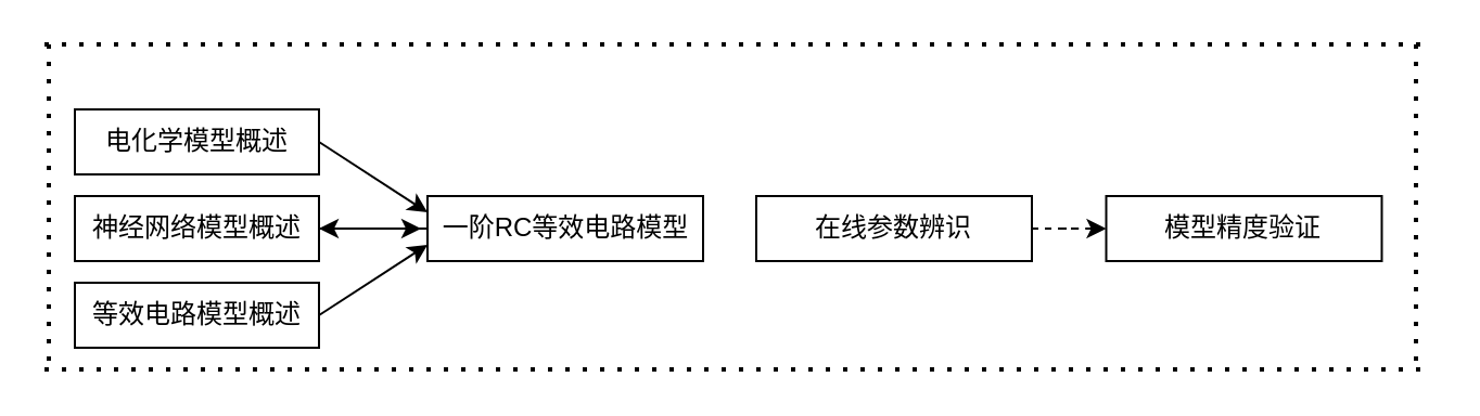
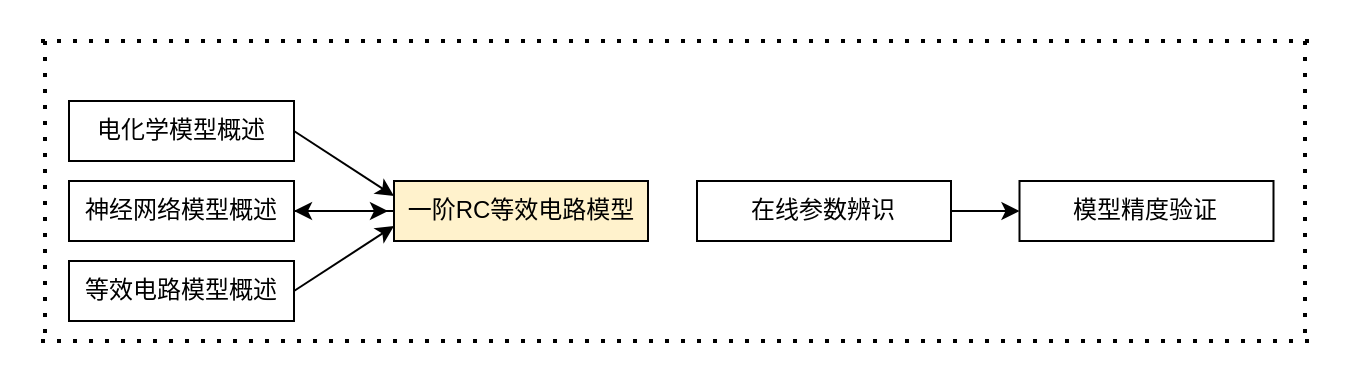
- <mxCell id="6" value="一阶RC等效电路模型" style="rounded=0;whiteSpace=wrap;html=1;rotation=0;" vertex="1" parent="1"><mxGeometry x="196.5" y="90" width="127" height="30" as="geometry" /></mxCell>
+ <mxCell id="6" value="一阶RC等效电路模型" style="rounded=0;whiteSpace=wrap;html=1;rotation=0;fillColor=#fff2cc;" vertex="1" parent="1"><mxGeometry x="196.5" y="90" width="127" height="30" as="geometry" /></mxCell>
- <mxCell id="10" value="" style="edgeStyle=orthogonalEdgeStyle;rounded=0;orthogonalLoop=1;jettySize=auto;html=1;dashed=1;" edge="1" parent="1" source="11" target="12"><mxGeometry relative="1" as="geometry" /></mxCell>
+ <mxCell id="10" value="" style="edgeStyle=orthogonalEdgeStyle;rounded=0;orthogonalLoop=1;jettySize=auto;html=1;" edge="1" parent="1" source="11" target="12"><mxGeometry relative="1" as="geometry" /></mxCell>
